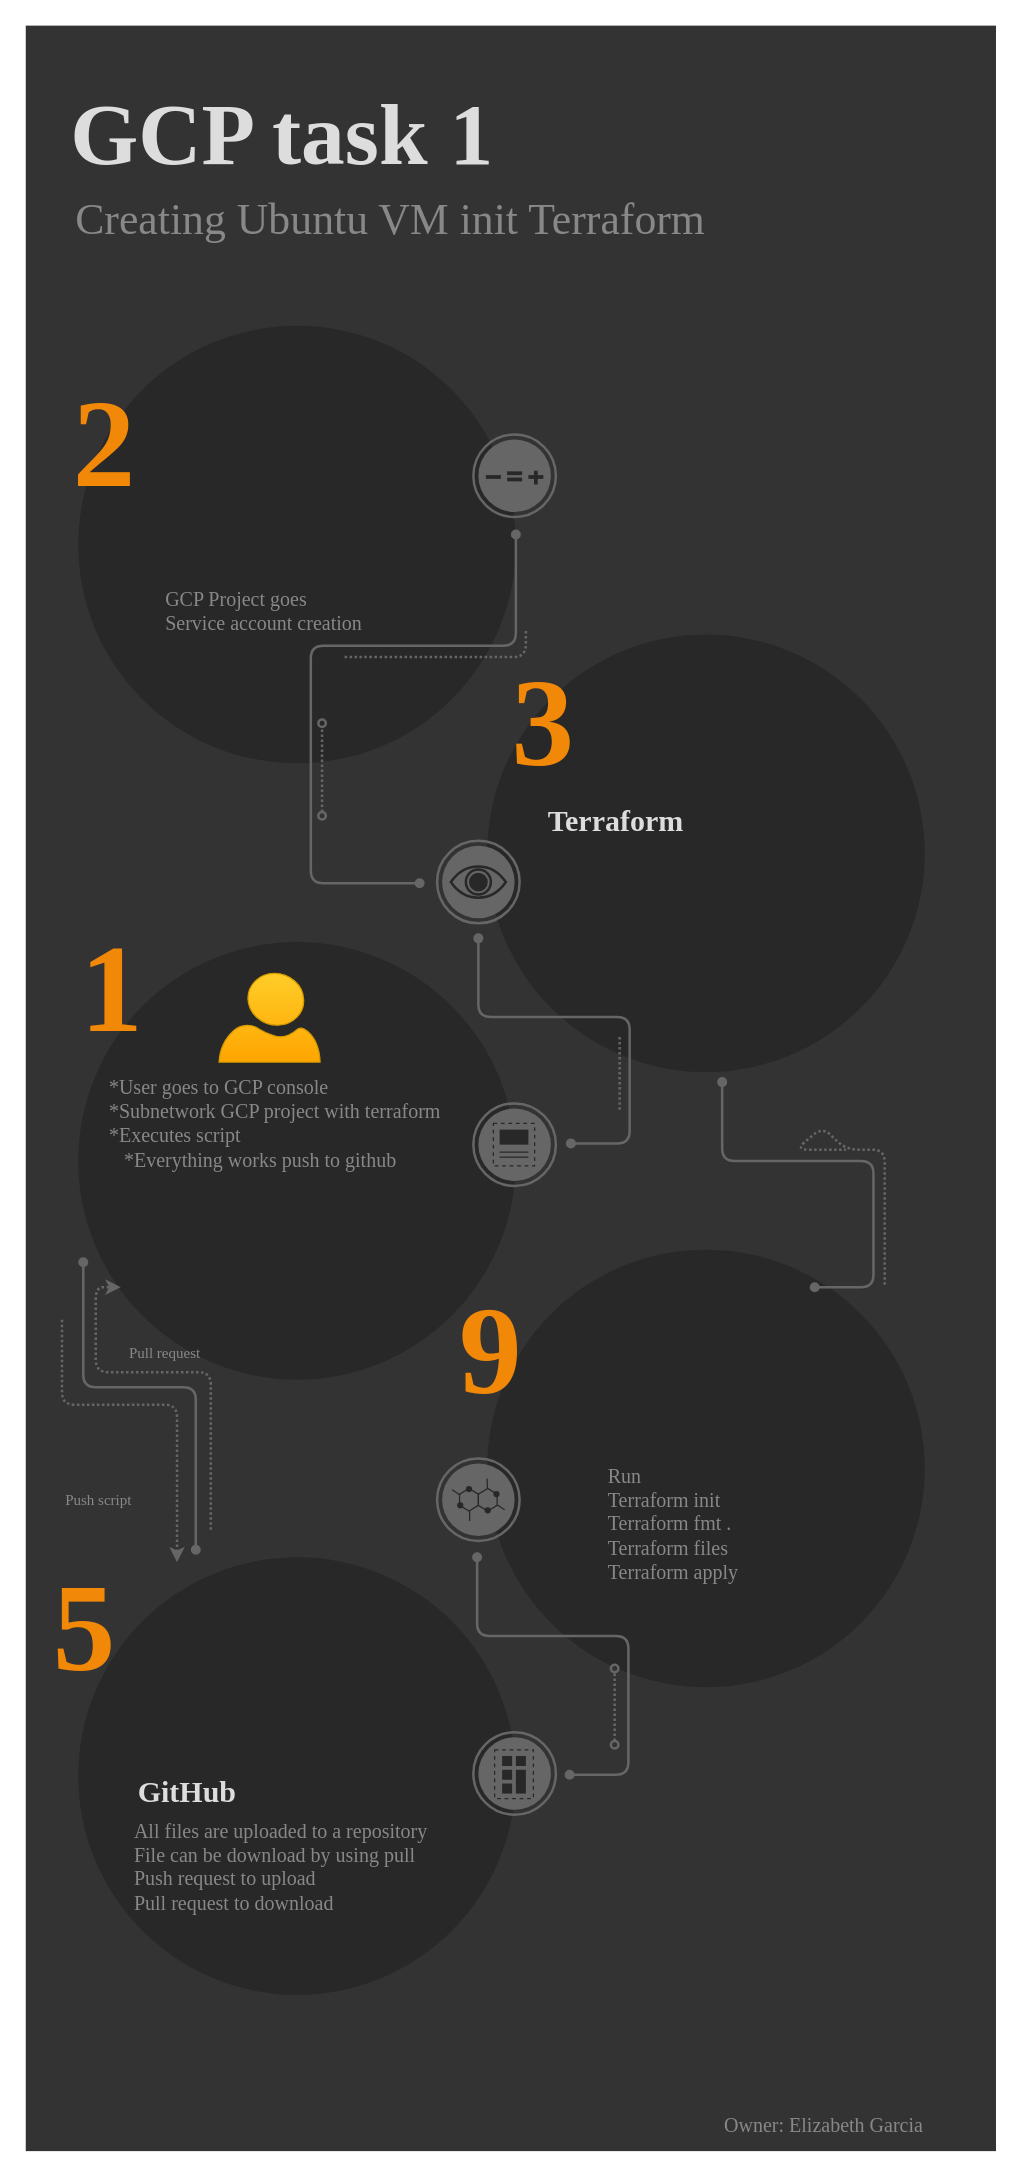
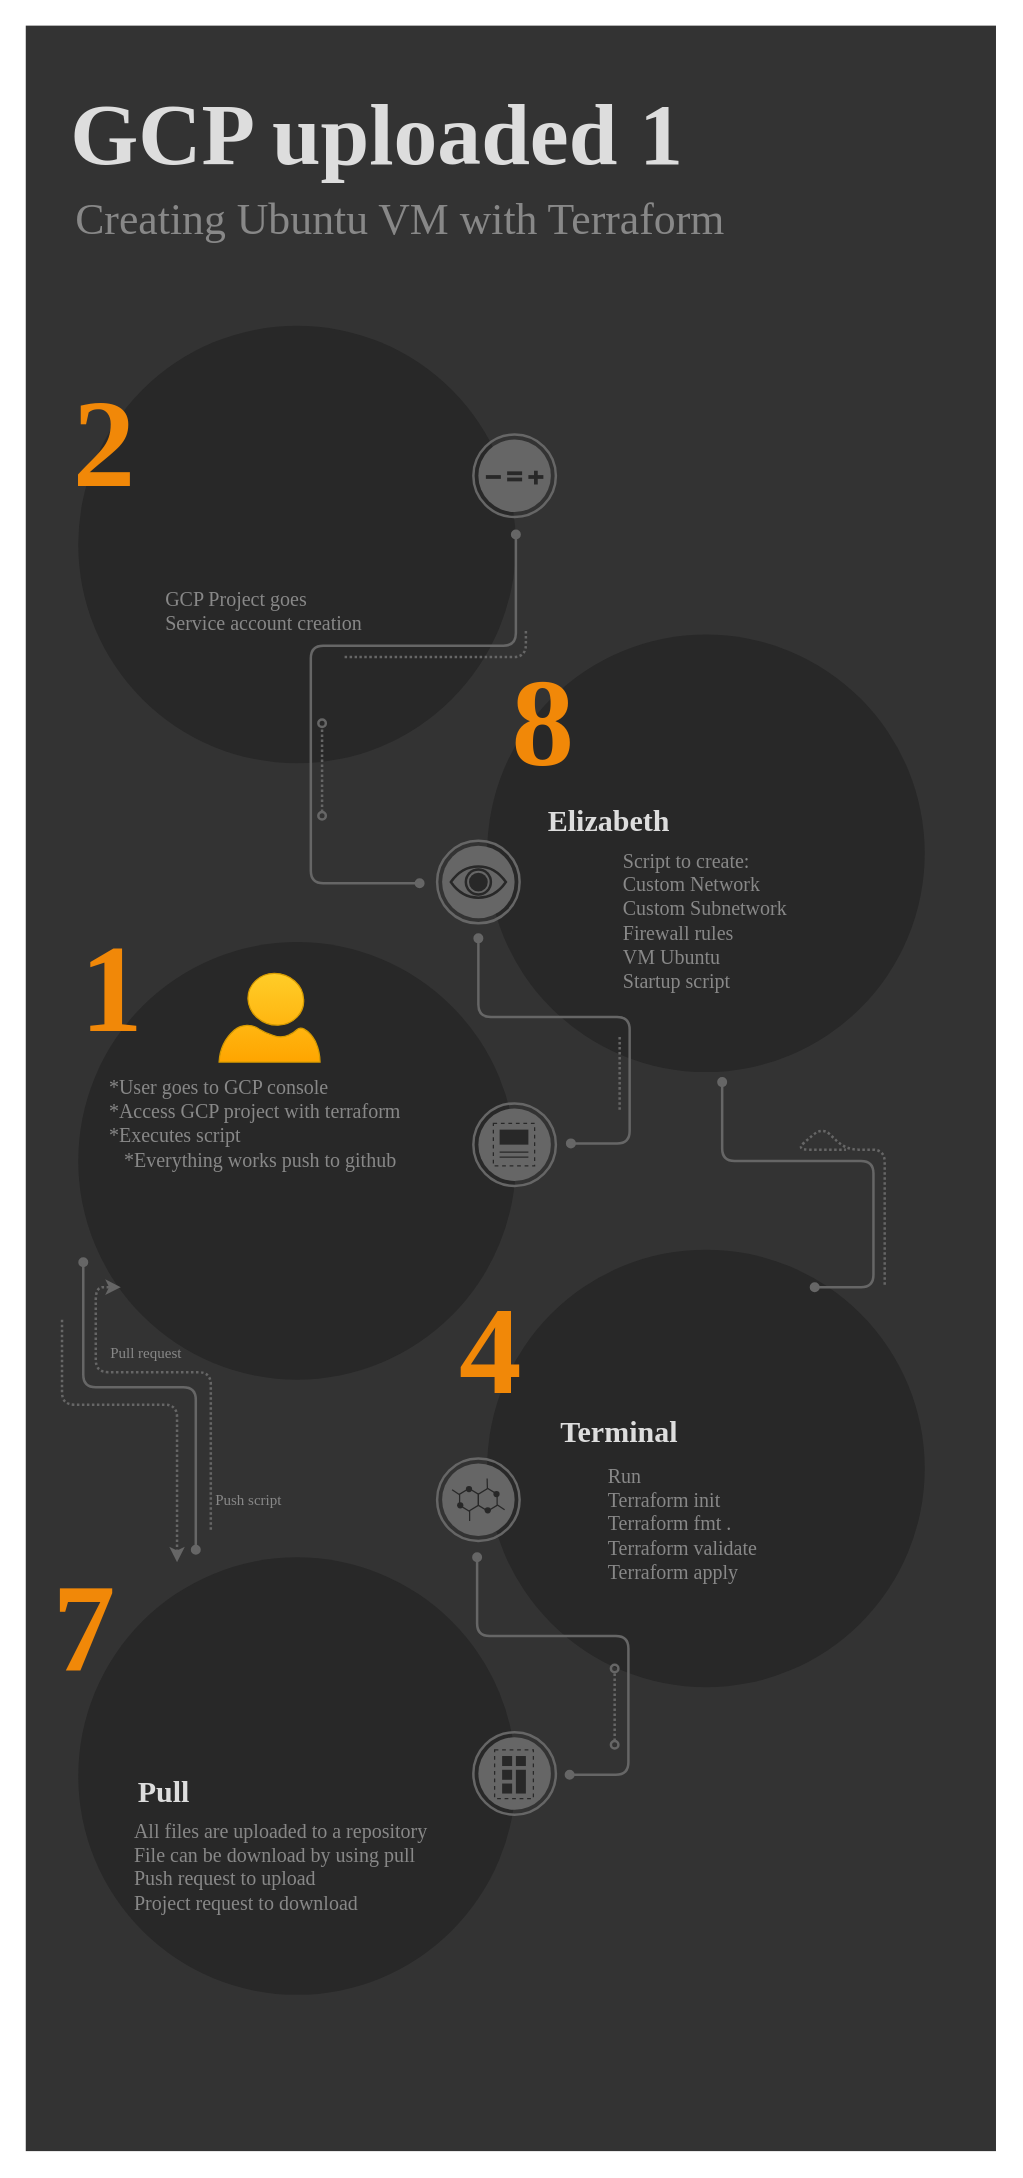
- <mxCell id="14" value="&lt;b&gt;&lt;font style=&quot;font-size: 70px&quot;&gt;GCP task 1&lt;/font&gt;&lt;/b&gt;" style="whiteSpace=wrap;html=1;strokeColor=none;fillColor=none;fontFamily=Verdana;fontSize=70;fontColor=#dddddd;align=left;" parent="1" vertex="1"><mxGeometry x="54" y="68" width="700" height="78" as="geometry" /></mxCell>
+ <mxCell id="14" value="&lt;b&gt;&lt;font style=&quot;font-size: 70px&quot;&gt;GCP uploaded 1&lt;/font&gt;&lt;/b&gt;" style="whiteSpace=wrap;html=1;strokeColor=none;fillColor=none;fontFamily=Verdana;fontSize=70;fontColor=#dddddd;align=left;" parent="1" vertex="1"><mxGeometry x="54" y="68" width="700" height="78" as="geometry" /></mxCell>
- <mxCell id="15" value="Creating Ubuntu VM init Terraform" style="text;html=1;resizable=0;points=[];autosize=1;align=left;verticalAlign=top;spacingTop=-4;fontSize=35;fontFamily=Verdana;fontColor=#888888;" parent="1" vertex="1"><mxGeometry x="58" y="152" width="640" height="40" as="geometry" /></mxCell>
+ <mxCell id="15" value="Creating Ubuntu VM with Terraform" style="text;html=1;resizable=0;points=[];autosize=1;align=left;verticalAlign=top;spacingTop=-4;fontSize=35;fontFamily=Verdana;fontColor=#888888;" parent="1" vertex="1"><mxGeometry x="58" y="152" width="640" height="40" as="geometry" /></mxCell>
- <mxCell id="10" value="3" style="text;html=1;resizable=0;points=[];autosize=1;align=left;verticalAlign=top;spacingTop=-4;fontSize=100;fontFamily=Verdana;fontColor=#F18808;fontStyle=1" parent="1" vertex="1"><mxGeometry x="407" y="516" width="74" height="120" as="geometry" /></mxCell>
+ <mxCell id="10" value="8" style="text;html=1;resizable=0;points=[];autosize=1;align=left;verticalAlign=top;spacingTop=-4;fontSize=100;fontFamily=Verdana;fontColor=#F18808;fontStyle=1" parent="1" vertex="1"><mxGeometry x="407" y="516" width="74" height="120" as="geometry" /></mxCell>
- <mxCell id="16" value="&lt;div style=&quot;line-height: 150%&quot;&gt;Terraform&lt;/div&gt;" style="text;html=1;resizable=0;points=[];autosize=1;align=left;verticalAlign=top;spacingTop=-4;fontSize=24;fontFamily=Verdana;fontColor=#DDDDDD;fontStyle=1" parent="1" vertex="1"><mxGeometry x="436" y="636" width="150" height="40" as="geometry" /></mxCell>
+ <mxCell id="16" value="&lt;div style=&quot;line-height: 150%&quot;&gt;Elizabeth&lt;/div&gt;" style="text;html=1;resizable=0;points=[];autosize=1;align=left;verticalAlign=top;spacingTop=-4;fontSize=24;fontFamily=Verdana;fontColor=#DDDDDD;fontStyle=1" parent="1" vertex="1"><mxGeometry x="436" y="636" width="150" height="40" as="geometry" /></mxCell>
+ <mxCell id="18" value="&lt;div&gt;Script to create:&lt;/div&gt;&lt;div&gt;Custom Network&lt;/div&gt;&lt;div&gt;Custom Subnetwork&lt;/div&gt;&lt;div&gt;Firewall rules&lt;/div&gt;&lt;div&gt;VM Ubuntu&lt;/div&gt;&lt;div&gt;Startup script&lt;/div&gt;" style="text;html=1;resizable=0;points=[];autosize=1;align=left;verticalAlign=top;spacingTop=-4;fontSize=16;fontColor=#888888;fontFamily=Verdana;" parent="1" vertex="1"><mxGeometry x="496" y="676" width="180" height="120" as="geometry" /></mxCell>
- <mxCell id="85" value="&lt;div&gt;*User goes to GCP console&lt;/div&gt;&lt;div&gt;*Subnetwork GCP project with terraform&lt;/div&gt;&lt;div&gt;*Executes script&lt;/div&gt;&lt;div&gt;&amp;nbsp; &amp;nbsp;*Everything works push to github&lt;/div&gt;" style="text;html=1;resizable=0;points=[];autosize=1;align=left;verticalAlign=top;spacingTop=-4;fontSize=16;fontColor=#888888;fontFamily=Verdana;" vertex="1" parent="1"><mxGeometry x="85" y="857" width="300" height="80" as="geometry" /></mxCell>
+ <mxCell id="85" value="&lt;div&gt;*User goes to GCP console&lt;/div&gt;&lt;div&gt;*Access GCP project with terraform&lt;/div&gt;&lt;div&gt;*Executes script&lt;/div&gt;&lt;div&gt;&amp;nbsp; &amp;nbsp;*Everything works push to github&lt;/div&gt;" style="text;html=1;resizable=0;points=[];autosize=1;align=left;verticalAlign=top;spacingTop=-4;fontSize=16;fontColor=#888888;fontFamily=Verdana;" vertex="1" parent="1"><mxGeometry x="85" y="857" width="300" height="80" as="geometry" /></mxCell>
- <mxCell id="82" value="&lt;font style=&quot;font-size: 12px&quot;&gt;Pull request&lt;/font&gt;" style="text;html=1;resizable=0;points=[];autosize=1;align=left;verticalAlign=top;spacingTop=-4;fontSize=16;fontColor=#888888;fontFamily=Verdana;" vertex="1" parent="1"><mxGeometry x="101" y="1068" width="90" height="20" as="geometry" /></mxCell>
+ <mxCell id="82" value="&lt;font style=&quot;font-size: 12px&quot;&gt;Pull request&lt;/font&gt;" style="text;html=1;resizable=0;points=[];autosize=1;align=left;verticalAlign=top;spacingTop=-4;fontSize=16;fontColor=#888888;fontFamily=Verdana;" vertex="1" parent="1"><mxGeometry x="86" y="1068" width="90" height="20" as="geometry" /></mxCell>
- <mxCell id="11" value="9" style="text;html=1;resizable=0;points=[];autosize=1;align=left;verticalAlign=top;spacingTop=-4;fontSize=100;fontFamily=Verdana;fontColor=#F18808;fontStyle=1" parent="1" vertex="1"><mxGeometry x="365" y="1018" width="74" height="120" as="geometry" /></mxCell>
+ <mxCell id="11" value="4" style="text;html=1;resizable=0;points=[];autosize=1;align=left;verticalAlign=top;spacingTop=-4;fontSize=100;fontFamily=Verdana;fontColor=#F18808;fontStyle=1" parent="1" vertex="1"><mxGeometry x="365" y="1018" width="74" height="120" as="geometry" /></mxCell>
+ <mxCell id="17" value="&lt;div&gt;Terminal&lt;/div&gt;" style="text;html=1;resizable=0;points=[];autosize=1;align=left;verticalAlign=top;spacingTop=-4;fontSize=24;fontFamily=Verdana;fontColor=#DDDDDD;fontStyle=1" parent="1" vertex="1"><mxGeometry x="446" y="1128" width="130" height="30" as="geometry" /></mxCell>
- <mxCell id="83" value="&lt;span style=&quot;font-size: 12px&quot;&gt;Push script&lt;/span&gt;" style="text;html=1;resizable=0;points=[];autosize=1;align=left;verticalAlign=top;spacingTop=-4;fontSize=16;fontColor=#888888;fontFamily=Verdana;" vertex="1" parent="1"><mxGeometry x="50" y="1186" width="80" height="20" as="geometry" /></mxCell>
+ <mxCell id="83" value="&lt;span style=&quot;font-size: 12px&quot;&gt;Push script&lt;/span&gt;" style="text;html=1;resizable=0;points=[];autosize=1;align=left;verticalAlign=top;spacingTop=-4;fontSize=16;fontColor=#888888;fontFamily=Verdana;" vertex="1" parent="1"><mxGeometry x="170" y="1186" width="80" height="20" as="geometry" /></mxCell>
- <mxCell id="19" value="&lt;div style=&quot;line-height: 120%&quot;&gt;&lt;font style=&quot;line-height: 120%&quot;&gt;&lt;div&gt;Run&amp;nbsp;&lt;/div&gt;&lt;div&gt;Terraform init&lt;br&gt;&lt;/div&gt;&lt;div&gt;Terraform fmt .&lt;/div&gt;&lt;div&gt;Terraform files&lt;/div&gt;&lt;div&gt;Terraform apply&lt;/div&gt;&lt;/font&gt;&lt;/div&gt;" style="text;resizable=0;points=[];autosize=1;align=left;verticalAlign=top;spacingTop=-4;fontSize=16;fontFamily=Verdana;fontColor=#888888;html=1;" parent="1" vertex="1"><mxGeometry x="484" y="1167.5" width="160" height="100" as="geometry" /></mxCell>
+ <mxCell id="19" value="&lt;div style=&quot;line-height: 120%&quot;&gt;&lt;font style=&quot;line-height: 120%&quot;&gt;&lt;div&gt;Run&amp;nbsp;&lt;/div&gt;&lt;div&gt;Terraform init&lt;br&gt;&lt;/div&gt;&lt;div&gt;Terraform fmt .&lt;/div&gt;&lt;div&gt;Terraform validate&lt;/div&gt;&lt;div&gt;Terraform apply&lt;/div&gt;&lt;/font&gt;&lt;/div&gt;" style="text;resizable=0;points=[];autosize=1;align=left;verticalAlign=top;spacingTop=-4;fontSize=16;fontFamily=Verdana;fontColor=#888888;html=1;" parent="1" vertex="1"><mxGeometry x="484" y="1167.5" width="160" height="100" as="geometry" /></mxCell>
- <mxCell id="12" value="5" style="text;html=1;resizable=0;points=[];autosize=1;align=left;verticalAlign=top;spacingTop=-4;fontSize=100;fontFamily=Verdana;fontColor=#F18808;fontStyle=1" parent="1" vertex="1"><mxGeometry x="40" y="1240" width="74" height="120" as="geometry" /></mxCell>
+ <mxCell id="12" value="7" style="text;html=1;resizable=0;points=[];autosize=1;align=left;verticalAlign=top;spacingTop=-4;fontSize=100;fontFamily=Verdana;fontColor=#F18808;fontStyle=1" parent="1" vertex="1"><mxGeometry x="40" y="1240" width="74" height="120" as="geometry" /></mxCell>
- <mxCell id="76" value="&lt;div style=&quot;line-height: 150%&quot;&gt;GitHub&lt;/div&gt;" style="text;html=1;resizable=0;points=[];autosize=1;align=left;verticalAlign=top;spacingTop=-4;fontSize=24;fontFamily=Verdana;fontColor=#DDDDDD;fontStyle=1" vertex="1" parent="1"><mxGeometry x="108" y="1411.5" width="110" height="40" as="geometry" /></mxCell>
+ <mxCell id="76" value="&lt;div style=&quot;line-height: 150%&quot;&gt;Pull&lt;/div&gt;" style="text;html=1;resizable=0;points=[];autosize=1;align=left;verticalAlign=top;spacingTop=-4;fontSize=24;fontFamily=Verdana;fontColor=#DDDDDD;fontStyle=1" vertex="1" parent="1"><mxGeometry x="108" y="1411.5" width="110" height="40" as="geometry" /></mxCell>
- <mxCell id="77" value="All files are uploaded to a repository&lt;br&gt;File can be download by using pull&lt;br&gt;Push request to upload&lt;br&gt;Pull request to download" style="text;html=1;resizable=0;points=[];autosize=1;align=left;verticalAlign=top;spacingTop=-4;fontSize=16;fontColor=#888888;fontFamily=Verdana;" vertex="1" parent="1"><mxGeometry x="105" y="1451.5" width="310" height="80" as="geometry" /></mxCell>
+ <mxCell id="77" value="All files are uploaded to a repository&lt;br&gt;File can be download by using pull&lt;br&gt;Push request to upload&lt;br&gt;Project request to download" style="text;html=1;resizable=0;points=[];autosize=1;align=left;verticalAlign=top;spacingTop=-4;fontSize=16;fontColor=#888888;fontFamily=Verdana;" vertex="1" parent="1"><mxGeometry x="105" y="1451.5" width="310" height="80" as="geometry" /></mxCell>
- <mxCell id="20" value="Owner: Elizabeth Garcia" style="text;html=1;resizable=0;points=[];autosize=1;align=left;verticalAlign=top;spacingTop=-4;fontSize=16;fontColor=#888888;fontFamily=Verdana;" parent="1" vertex="1"><mxGeometry x="577" y="1687" width="210" height="20" as="geometry" /></mxCell>
